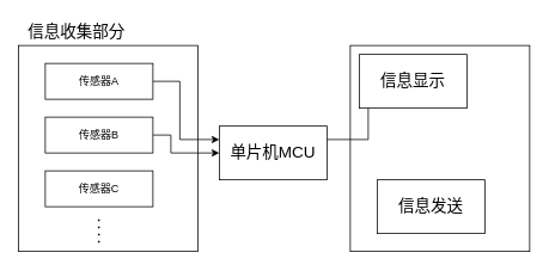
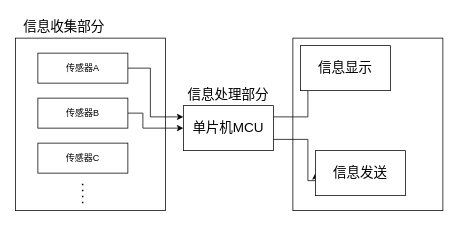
+ <mxCell id="16" value="&lt;font style=&quot;font-size: 18px&quot;&gt;信息处理部分&lt;/font&gt;" style="text;html=1;strokeColor=none;fillColor=none;align=center;verticalAlign=middle;whiteSpace=wrap;rounded=0;" vertex="1" parent="1"><mxGeometry x="239" y="110" width="130" height="30" as="geometry" /></mxCell>
+ <mxCell id="5" style="edgeStyle=orthogonalEdgeStyle;rounded=0;orthogonalLoop=1;jettySize=auto;html=1;exitX=1;exitY=0.75;exitDx=0;exitDy=0;entryX=0;entryY=0.5;entryDx=0;entryDy=0;" edge="1" parent="1" source="6" target="14"><mxGeometry relative="1" as="geometry"><Array as="points"><mxPoint x="410" y="185" /><mxPoint x="410" y="240" /></Array></mxGeometry></mxCell>
